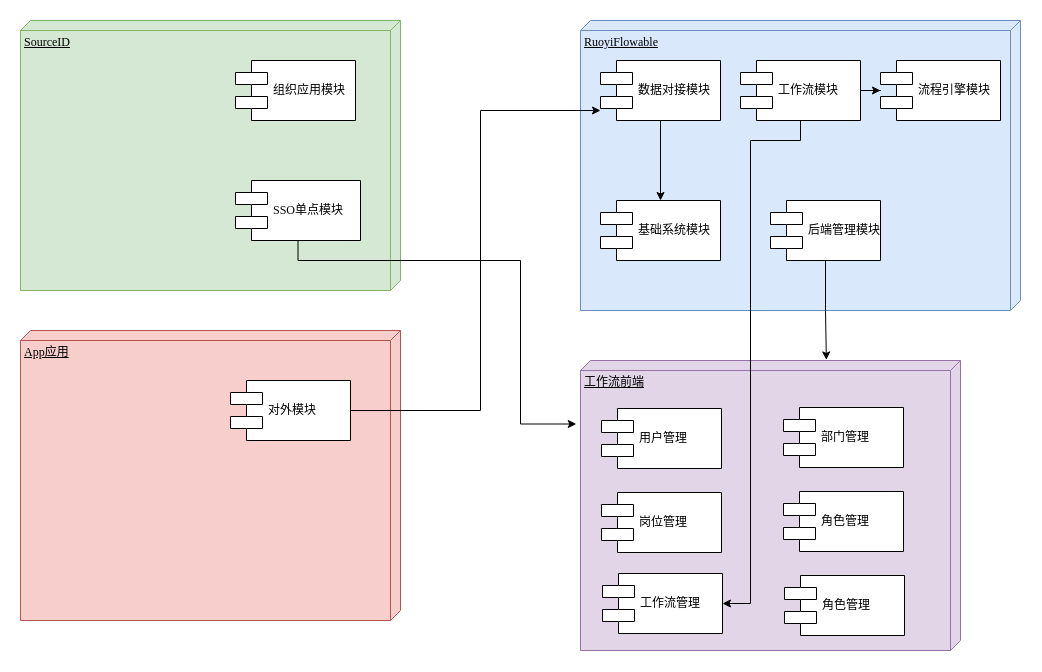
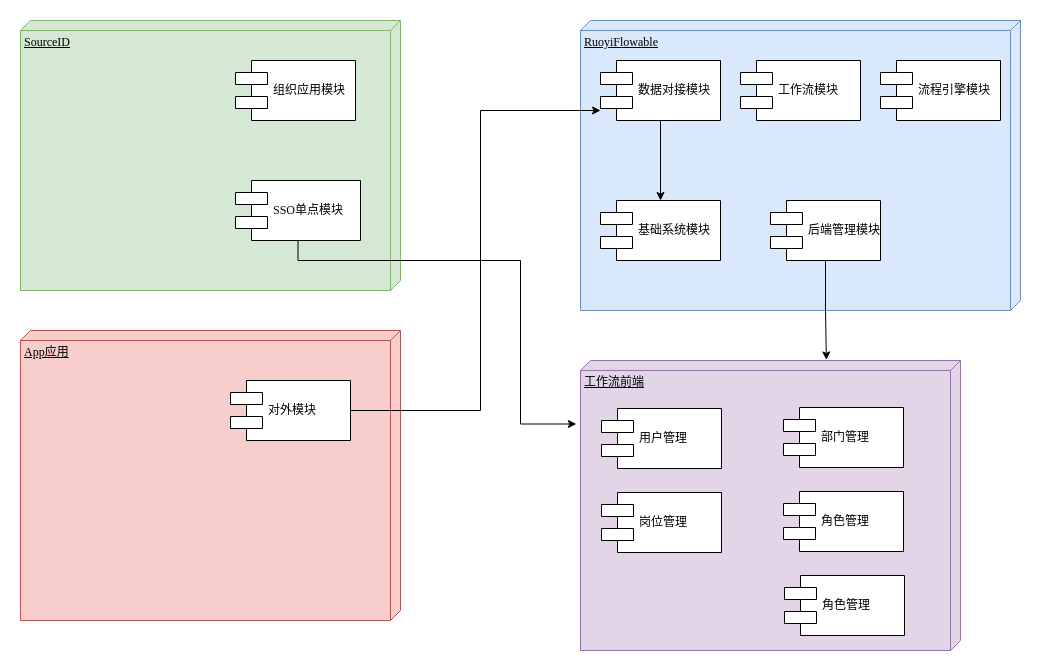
- <mxCell id="6" style="edgeStyle=orthogonalEdgeStyle;rounded=0;orthogonalLoop=1;jettySize=auto;html=1;" edge="1" parent="1" source="7" target="22"><mxGeometry relative="1" as="geometry" /></mxCell>
- <mxCell id="25" style="edgeStyle=orthogonalEdgeStyle;rounded=0;orthogonalLoop=1;jettySize=auto;html=1;" edge="1" parent="1" source="7" target="20"><mxGeometry relative="1" as="geometry"><Array as="points"><mxPoint x="800" y="140" /><mxPoint x="750" y="140" /><mxPoint x="750" y="603" /></Array></mxGeometry></mxCell>
- <mxCell id="20" value="工作流管理" style="shape=component;align=left;spacingLeft=36;rounded=0;shadow=0;comic=0;labelBackgroundColor=none;strokeWidth=1;fontFamily=Verdana;fontSize=12;html=1;" vertex="1" parent="1"><mxGeometry x="602" y="573" width="120" height="60" as="geometry" /></mxCell>
